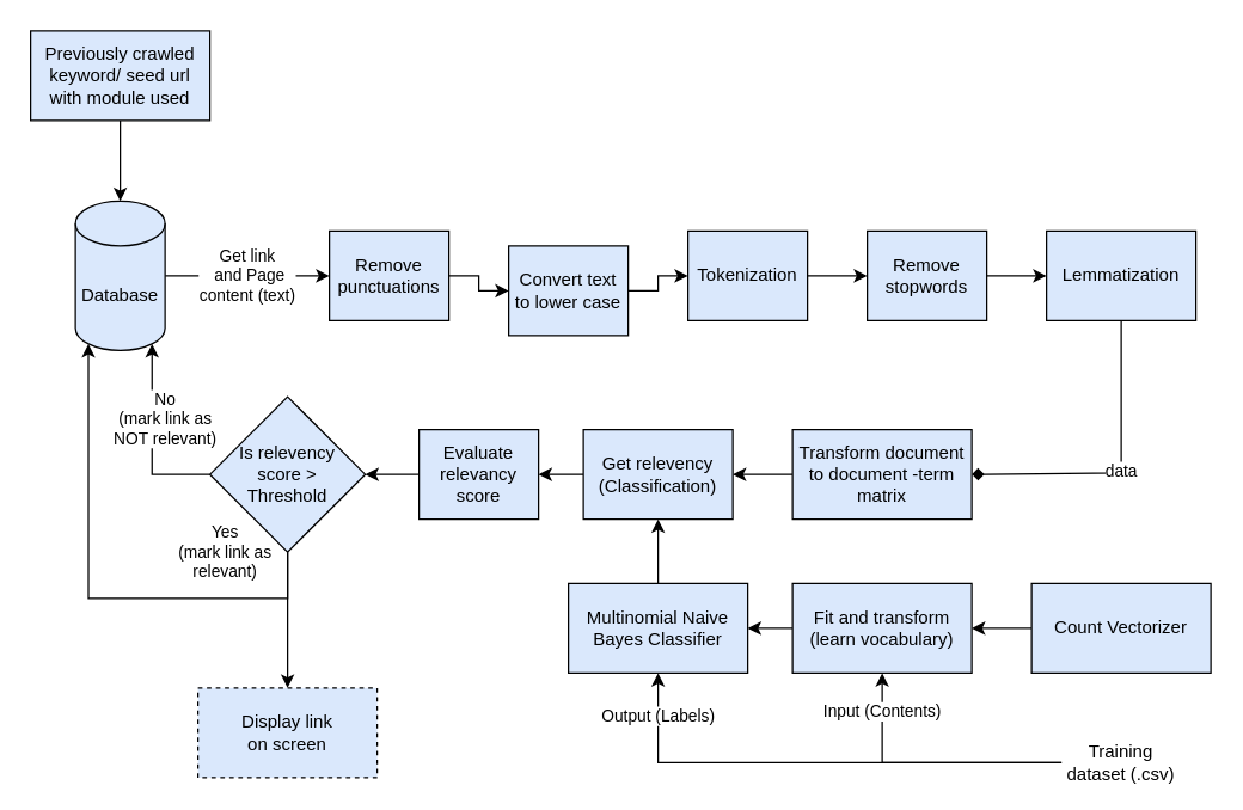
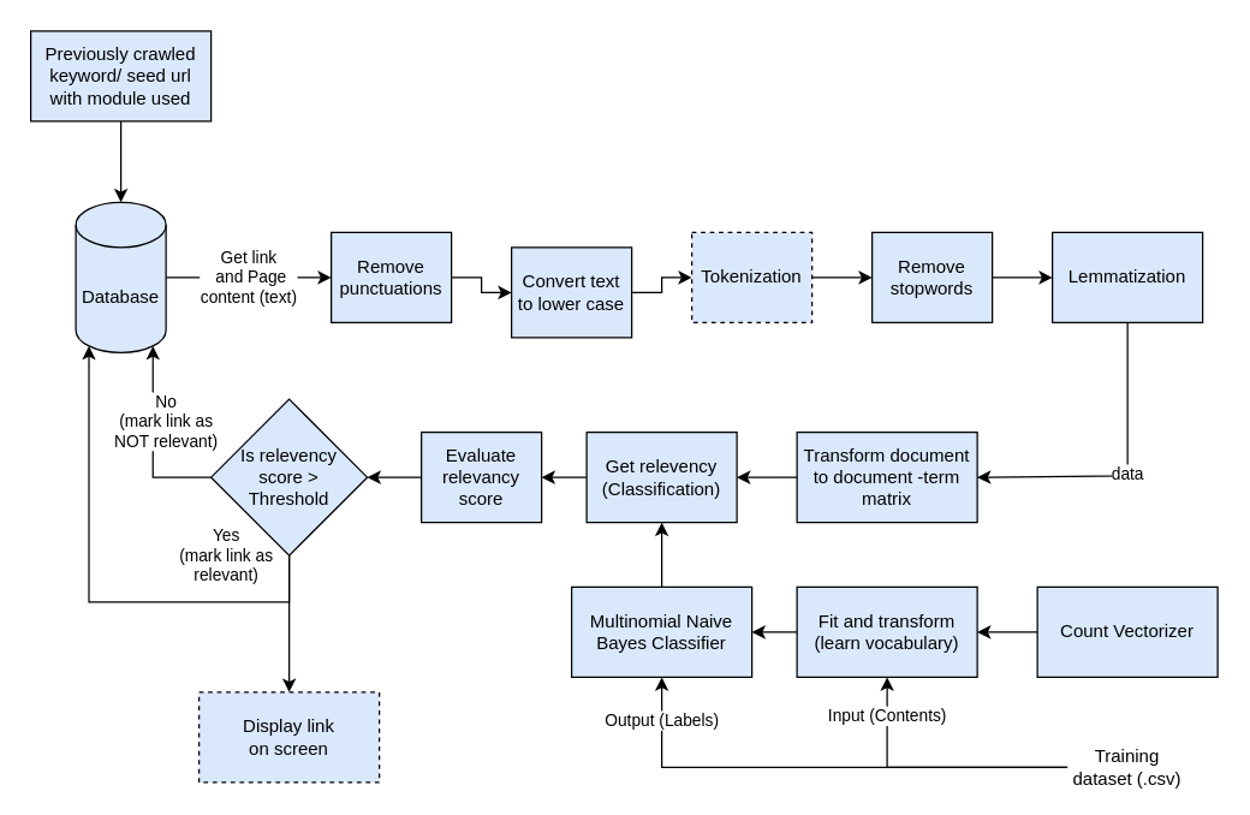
- <mxCell id="11" value="Tokenization" style="whiteSpace=wrap;html=1;fillColor=#dae8fc;" parent="1" vertex="1"><mxGeometry x="460" y="154" width="80" height="60" as="geometry" /></mxCell>
+ <mxCell id="11" value="Tokenization" style="whiteSpace=wrap;html=1;fillColor=#dae8fc;dashed=1;" parent="1" vertex="1"><mxGeometry x="460" y="154" width="80" height="60" as="geometry" /></mxCell>
- <mxCell id="12" value="data" style="edgeStyle=orthogonalEdgeStyle;rounded=0;orthogonalLoop=1;jettySize=auto;html=1;exitX=0.5;exitY=1;exitDx=0;exitDy=0;entryX=1;entryY=0.5;entryDx=0;entryDy=0;endArrow=diamond;" parent="1" source="13" target="30" edge="1"><mxGeometry relative="1" as="geometry"><mxPoint x="750" y="250" as="sourcePoint" /><Array as="points"><mxPoint x="750" y="316" /></Array></mxGeometry></mxCell>
+ <mxCell id="12" value="data" style="edgeStyle=orthogonalEdgeStyle;rounded=0;orthogonalLoop=1;jettySize=auto;html=1;exitX=0.5;exitY=1;exitDx=0;exitDy=0;entryX=1;entryY=0.5;entryDx=0;entryDy=0;" parent="1" source="13" target="30" edge="1"><mxGeometry relative="1" as="geometry"><mxPoint x="750" y="250" as="sourcePoint" /><Array as="points"><mxPoint x="750" y="316" /></Array></mxGeometry></mxCell>
